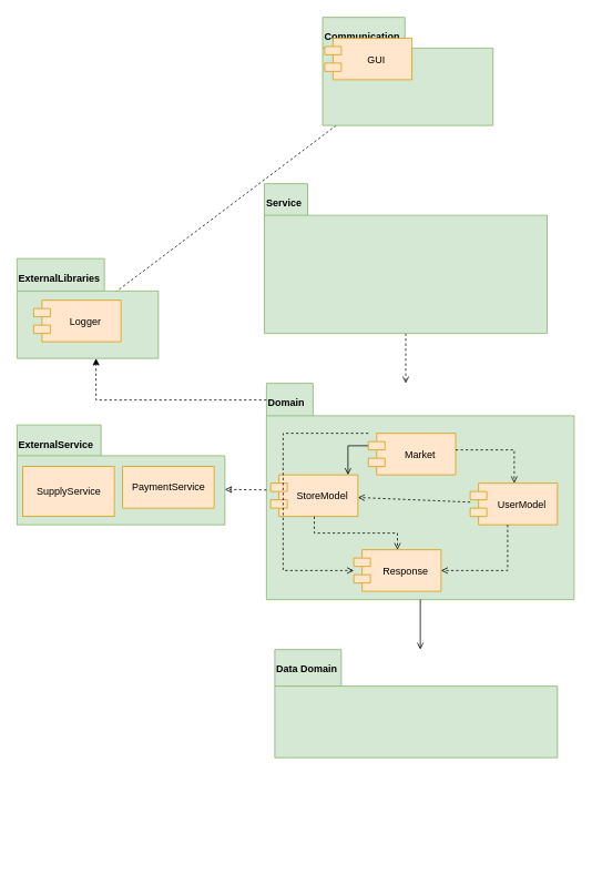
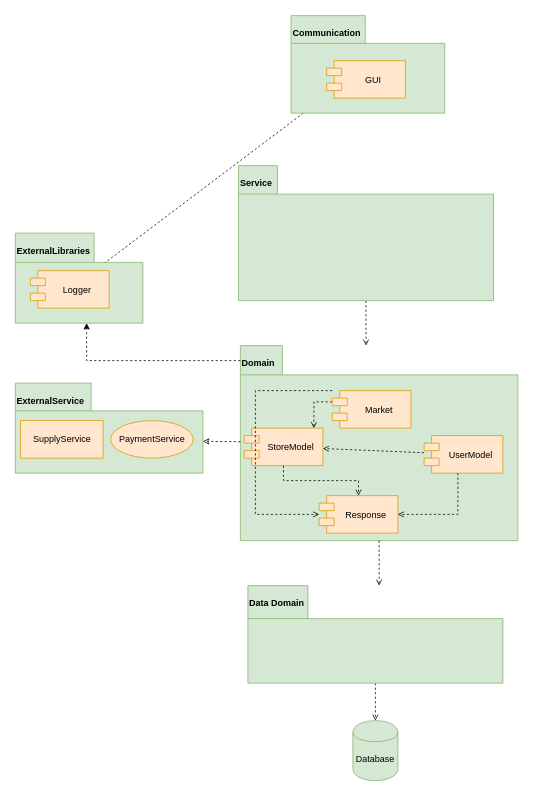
- <mxCell id="21" value="GUI" style="shape=module;align=left;spacingLeft=20;align=center;verticalAlign=middle;fillColor=#ffe6cc;strokeColor=#d79b00;" vertex="1" parent="1"><mxGeometry x="390" y="45" width="105" height="50" as="geometry" /></mxCell>
+ <mxCell id="21" value="GUI" style="shape=module;align=left;spacingLeft=20;align=center;verticalAlign=middle;fillColor=#ffe6cc;strokeColor=#d79b00;" vertex="1" parent="1"><mxGeometry x="435" y="80" width="105" height="50" as="geometry" /></mxCell>
- <mxCell id="13" style="edgeStyle=orthogonalEdgeStyle;rounded=0;orthogonalLoop=1;jettySize=auto;html=1;dashed=0;endArrow=open;endFill=0;" edge="1" parent="1" source="14" target="12"><mxGeometry relative="1" as="geometry"><Array as="points"><mxPoint x="418" y="535" /></Array></mxGeometry></mxCell>
+ <mxCell id="13" style="edgeStyle=orthogonalEdgeStyle;rounded=0;orthogonalLoop=1;jettySize=auto;html=1;dashed=1;endArrow=open;endFill=0;" edge="1" parent="1" source="14" target="12"><mxGeometry relative="1" as="geometry"><Array as="points"><mxPoint x="418" y="535" /></Array></mxGeometry></mxCell>
- <mxCell id="25" style="edgeStyle=orthogonalEdgeStyle;rounded=0;orthogonalLoop=1;jettySize=auto;html=1;dashed=1;endArrow=open;endFill=0;" edge="1" parent="1" source="14" target="11"><mxGeometry relative="1" as="geometry"><Array as="points"><mxPoint x="618" y="540" /></Array><mxPoint x="393" y="600" as="sourcePoint" /><mxPoint x="600" y="656.667" as="targetPoint" /></mxGeometry></mxCell>
- <mxCell id="17" value="PaymentService" style="html=1;fillColor=#ffe6cc;strokeColor=#d79b00;" vertex="1" parent="15"><mxGeometry x="127" y="50" width="110" height="50" as="geometry" /></mxCell>
+ <mxCell id="17" value="PaymentService" style="ellipse;html=1;fillColor=#ffe6cc;strokeColor=#d79b00;" vertex="1" parent="15"><mxGeometry x="127" y="50" width="110" height="50" as="geometry" /></mxCell>
- <mxCell id="18" value="SupplyService" style="html=1;fillColor=#ffe6cc;strokeColor=#d79b00;" vertex="1" parent="15"><mxGeometry x="7" y="50" width="110" height="60" as="geometry" /></mxCell>
+ <mxCell id="18" value="SupplyService" style="html=1;fillColor=#ffe6cc;strokeColor=#d79b00;" vertex="1" parent="15"><mxGeometry x="7" y="50" width="110" height="50" as="geometry" /></mxCell>
- <mxCell id="5" style="edgeStyle=orthogonalEdgeStyle;rounded=0;orthogonalLoop=1;jettySize=auto;html=1;dashed=0;endArrow=open;endFill=0;" edge="1" parent="1" source="2" target="8"><mxGeometry relative="1" as="geometry"><Array as="points"><mxPoint x="505" y="770" /><mxPoint x="505" y="770" /></Array></mxGeometry></mxCell>
+ <mxCell id="5" style="edgeStyle=orthogonalEdgeStyle;rounded=0;orthogonalLoop=1;jettySize=auto;html=1;dashed=1;endArrow=open;endFill=0;" edge="1" parent="1" source="2" target="8"><mxGeometry relative="1" as="geometry"><Array as="points"><mxPoint x="505" y="770" /><mxPoint x="505" y="770" /></Array></mxGeometry></mxCell>
+ <mxCell id="7" style="edgeStyle=orthogonalEdgeStyle;rounded=0;orthogonalLoop=1;jettySize=auto;html=1;entryX=0.5;entryY=0;entryDx=0;entryDy=0;dashed=1;endArrow=open;endFill=0;" edge="1" parent="1" source="8" target="9"><mxGeometry relative="1" as="geometry" /></mxCell>
+ <mxCell id="9" value="Database" style="shape=cylinder;whiteSpace=wrap;html=1;boundedLbl=1;backgroundOutline=1;fillColor=#d5e8d4;strokeColor=#82b366;" vertex="1" parent="1"><mxGeometry x="470" y="960" width="60" height="80" as="geometry" /></mxCell>
